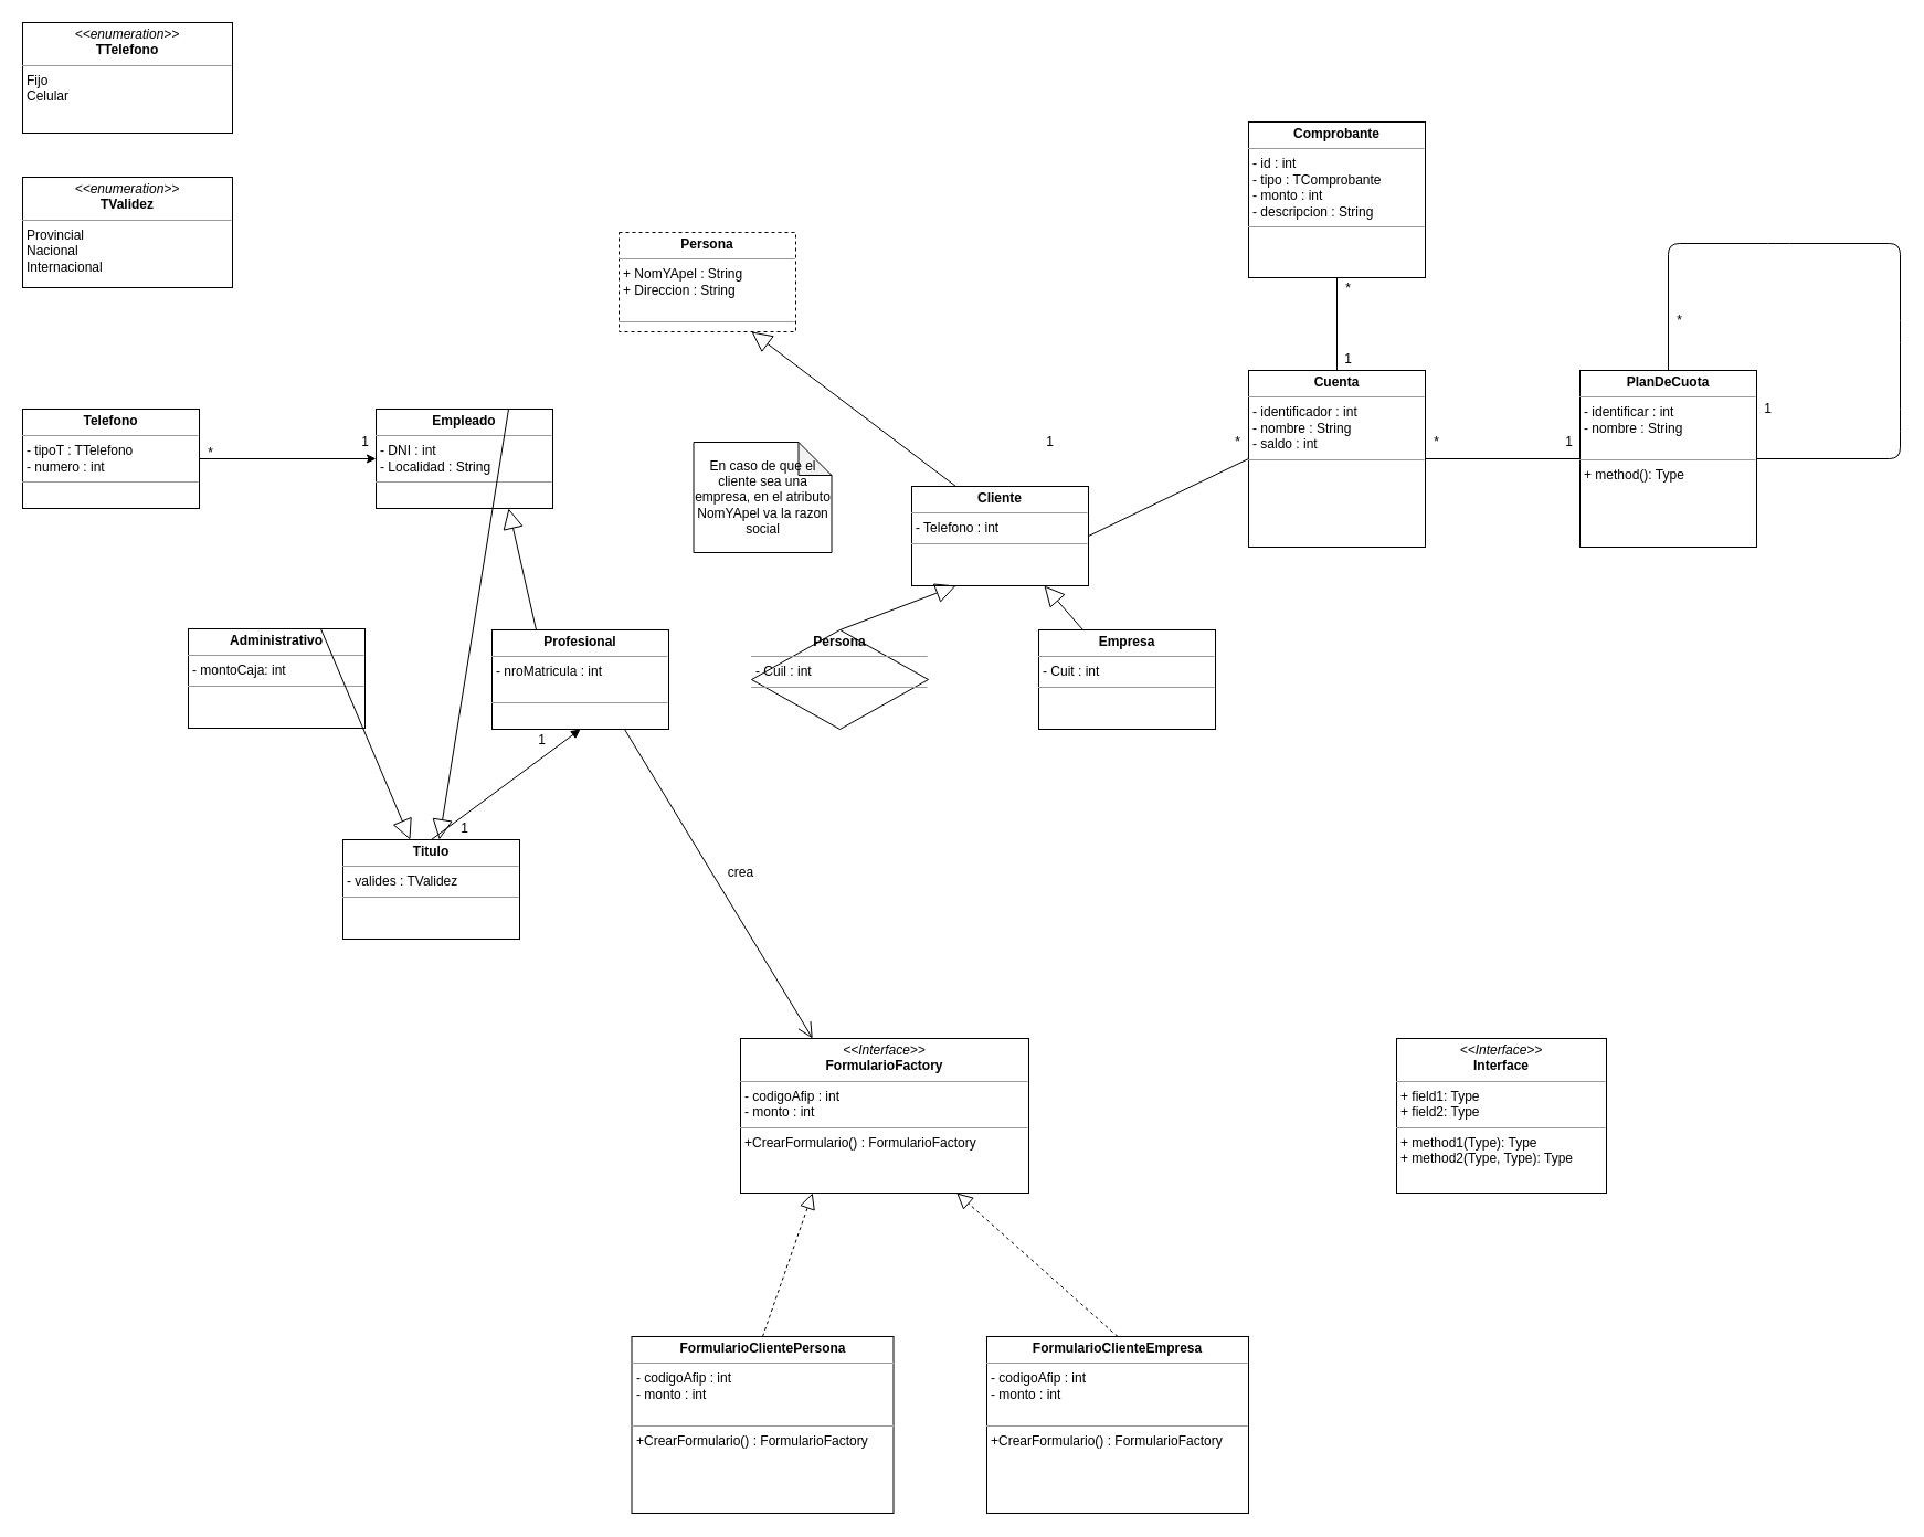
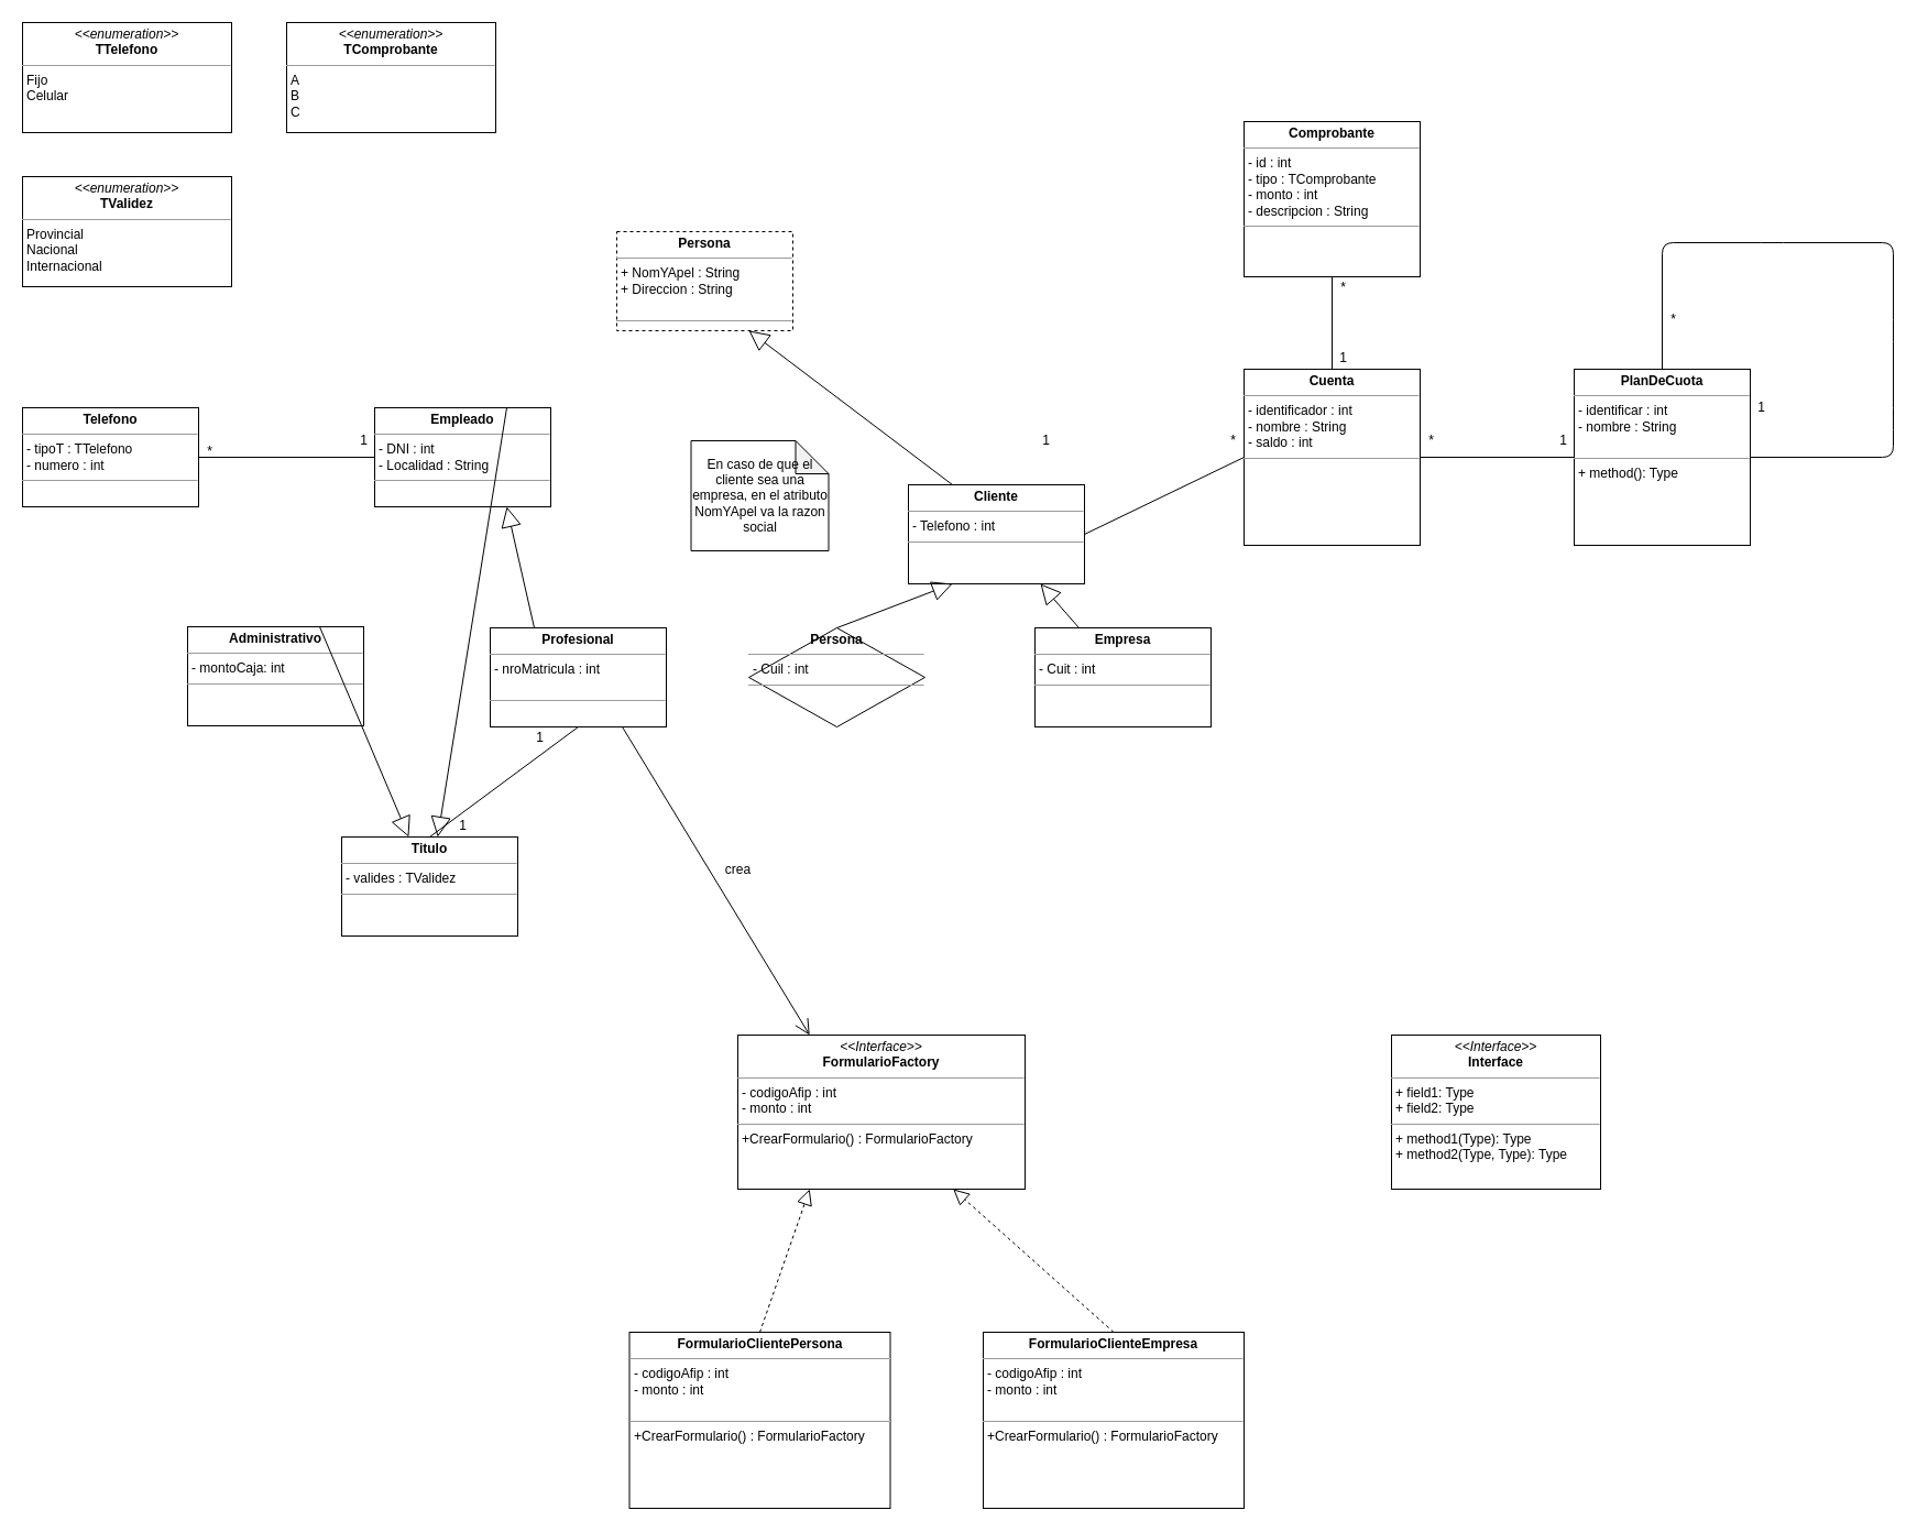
+ <mxCell id="45" value="&lt;p style=&quot;margin: 0px ; margin-top: 4px ; text-align: center&quot;&gt;&lt;i&gt;&amp;lt;&amp;lt;enumeration&amp;gt;&amp;gt;&lt;/i&gt;&lt;br&gt;&lt;b&gt;TComprobante&lt;/b&gt;&lt;/p&gt;&lt;hr size=&quot;1&quot;&gt;&lt;p style=&quot;margin: 0px ; margin-left: 4px&quot;&gt;A&lt;/p&gt;&lt;p style=&quot;margin: 0px ; margin-left: 4px&quot;&gt;B&lt;/p&gt;&lt;p style=&quot;margin: 0px ; margin-left: 4px&quot;&gt;C&lt;/p&gt;" style="verticalAlign=top;align=left;overflow=fill;fontSize=12;fontFamily=Helvetica;html=1;" vertex="1" parent="1"><mxGeometry x="260" y="20" width="190" height="100" as="geometry" /></mxCell>
- <mxCell id="13" value="" style="endArrow=classic;html=1;entryX=0;entryY=0.5;entryDx=0;entryDy=0;exitX=1;exitY=0.5;exitDx=0;exitDy=0;" edge="1" parent="1" source="12" target="3"><mxGeometry width="50" height="50" relative="1" as="geometry"><mxPoint x="340" y="670" as="sourcePoint" /><mxPoint x="390" y="620" as="targetPoint" /></mxGeometry></mxCell>
+ <mxCell id="13" value="" style="endArrow=none;html=1;entryX=0;entryY=0.5;entryDx=0;entryDy=0;exitX=1;exitY=0.5;exitDx=0;exitDy=0;" edge="1" parent="1" source="12" target="3"><mxGeometry width="50" height="50" relative="1" as="geometry"><mxPoint x="340" y="670" as="sourcePoint" /><mxPoint x="390" y="620" as="targetPoint" /></mxGeometry></mxCell>
- <mxCell id="34" value="" style="endArrow=block;html=1;exitX=0.5;exitY=0;exitDx=0;exitDy=0;entryX=0.5;entryY=1;entryDx=0;entryDy=0;" edge="1" parent="1" source="31" target="30"><mxGeometry width="50" height="50" relative="1" as="geometry"><mxPoint x="580" y="730" as="sourcePoint" /><mxPoint x="630" y="680" as="targetPoint" /></mxGeometry></mxCell>
+ <mxCell id="34" value="" style="endArrow=none;html=1;exitX=0.5;exitY=0;exitDx=0;exitDy=0;entryX=0.5;entryY=1;entryDx=0;entryDy=0;" edge="1" parent="1" source="31" target="30"><mxGeometry width="50" height="50" relative="1" as="geometry"><mxPoint x="580" y="730" as="sourcePoint" /><mxPoint x="630" y="680" as="targetPoint" /></mxGeometry></mxCell>
